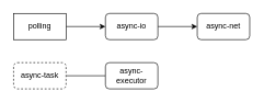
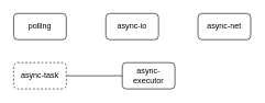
- <mxCell id="3" value="polling" style="whiteSpace=wrap;html=1;rounded=0;" parent="1" vertex="1"><mxGeometry x="20" y="20" width="80" height="40" as="geometry" /></mxCell>
+ <mxCell id="3" value="polling" style="rounded=1;whiteSpace=wrap;html=1;" parent="1" vertex="1"><mxGeometry x="20" y="20" width="80" height="40" as="geometry" /></mxCell>
- <mxCell id="2" style="edgeStyle=orthogonalEdgeStyle;rounded=0;orthogonalLoop=1;jettySize=auto;html=1;entryX=0;entryY=0.5;entryDx=0;entryDy=0;" parent="1" source="3" target="5" edge="1"><mxGeometry relative="1" as="geometry" /></mxCell>
- <mxCell id="4" value="" style="edgeStyle=orthogonalEdgeStyle;rounded=0;orthogonalLoop=1;jettySize=auto;html=1;" parent="1" source="5" target="9" edge="1"><mxGeometry relative="1" as="geometry" /></mxCell>
- <mxCell id="8" value="async-executor" style="rounded=1;whiteSpace=wrap;html=1;" parent="1" vertex="1"><mxGeometry x="160" y="95" width="80" height="40" as="geometry" /></mxCell>
+ <mxCell id="8" value="async-executor" style="rounded=1;whiteSpace=wrap;html=1;" parent="1" vertex="1"><mxGeometry x="185" y="95" width="80" height="40" as="geometry" /></mxCell>
